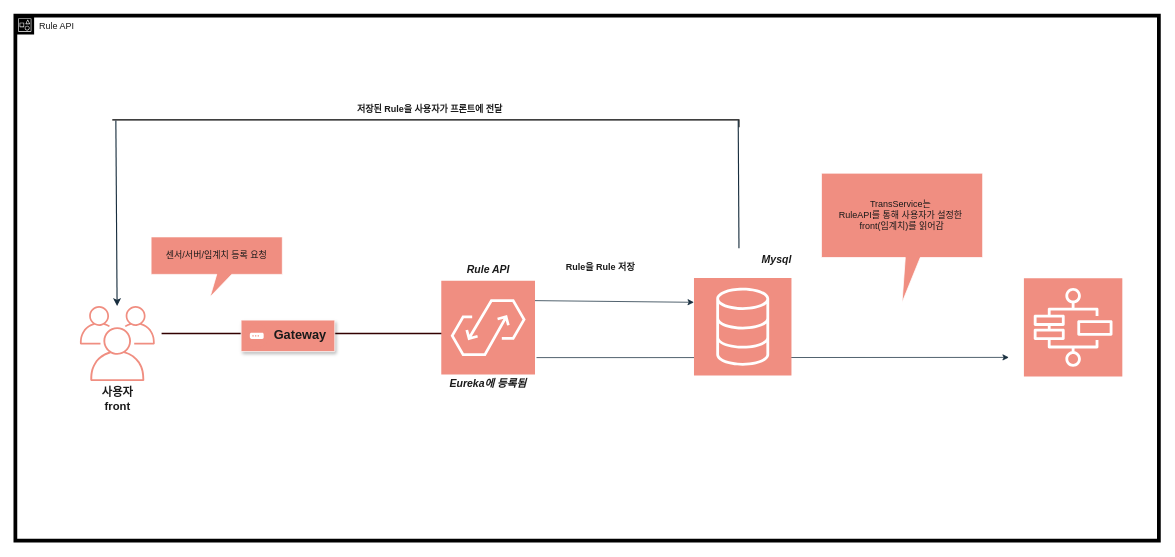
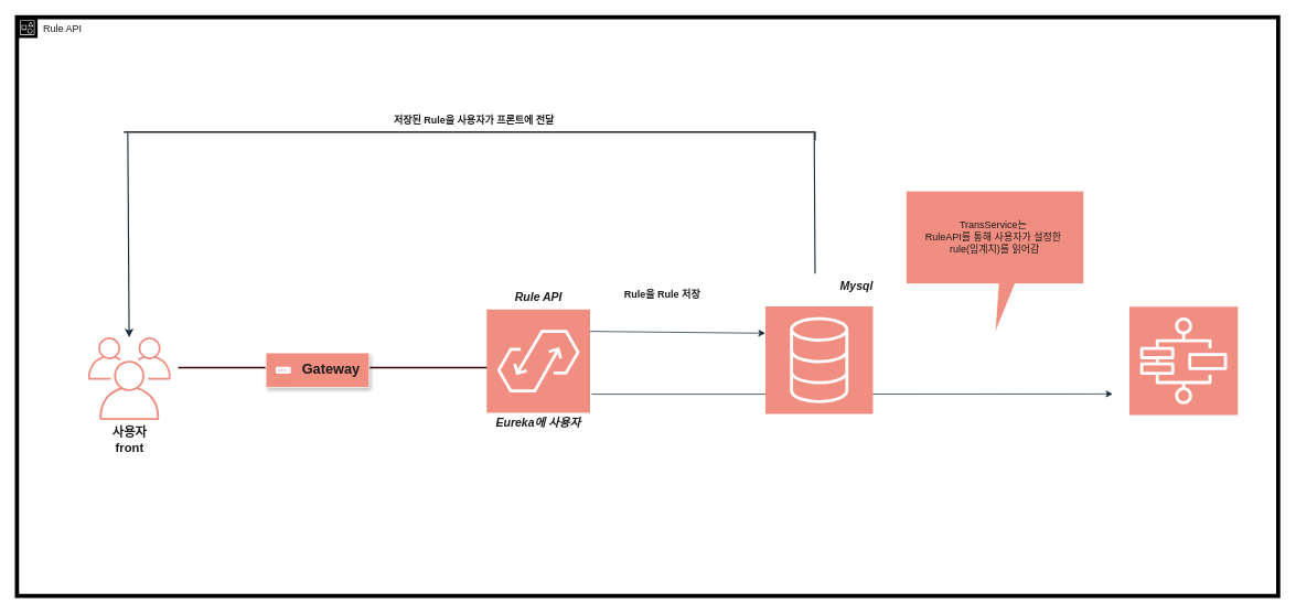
- <mxCell id="4" value="TransService는&amp;nbsp;&lt;br&gt;RuleAPI를 통해 사용자가 설정한&amp;nbsp;&lt;div&gt;front(임계치)를 읽어감&lt;/div&gt;" style="shape=callout;whiteSpace=wrap;html=1;perimeter=calloutPerimeter;size=60;position=0.52;labelBackgroundColor=none;fillColor=#F08E81;strokeColor=#FFFFFF;fontColor=#1A1A1A;" parent="2" vertex="1"><mxGeometry x="1075" y="210" width="215" height="172.5" as="geometry" /></mxCell>
+ <mxCell id="4" value="TransService는&amp;nbsp;&lt;br&gt;RuleAPI를 통해 사용자가 설정한&amp;nbsp;&lt;div&gt;rule(임계치)를 읽어감&lt;/div&gt;" style="shape=callout;whiteSpace=wrap;html=1;perimeter=calloutPerimeter;size=60;position=0.52;labelBackgroundColor=none;fillColor=#F08E81;strokeColor=#FFFFFF;fontColor=#1A1A1A;" parent="2" vertex="1"><mxGeometry x="1075" y="210" width="215" height="172.5" as="geometry" /></mxCell>
- <mxCell id="10" value="&lt;div&gt;센서/서버/임계치 등록 요청&lt;/div&gt;" style="shape=callout;whiteSpace=wrap;html=1;perimeter=calloutPerimeter;position2=0.45;labelBackgroundColor=none;fillColor=#F08E81;strokeColor=#FFFFFF;fontColor=#1A1A1A;" vertex="1" parent="2"><mxGeometry x="181" y="295" width="175" height="80" as="geometry" /></mxCell>
- <mxCell id="17" value="&lt;font style=&quot;font-size: 14px;&quot;&gt;&lt;b&gt;&lt;i&gt;Eureka에 등록됨&lt;/i&gt;&lt;/b&gt;&lt;/font&gt;" style="text;html=1;align=center;verticalAlign=middle;whiteSpace=wrap;rounded=0;labelBackgroundColor=none;fontColor=#1A1A1A;" vertex="1" parent="14"><mxGeometry x="2.25" y="152.5" width="120.5" height="30" as="geometry" /></mxCell>
+ <mxCell id="17" value="&lt;font style=&quot;font-size: 14px;&quot;&gt;&lt;b&gt;&lt;i&gt;Eureka에 사용자&lt;/i&gt;&lt;/b&gt;&lt;/font&gt;" style="text;html=1;align=center;verticalAlign=middle;whiteSpace=wrap;rounded=0;labelBackgroundColor=none;fontColor=#1A1A1A;" vertex="1" parent="14"><mxGeometry x="2.25" y="152.5" width="120.5" height="30" as="geometry" /></mxCell>
